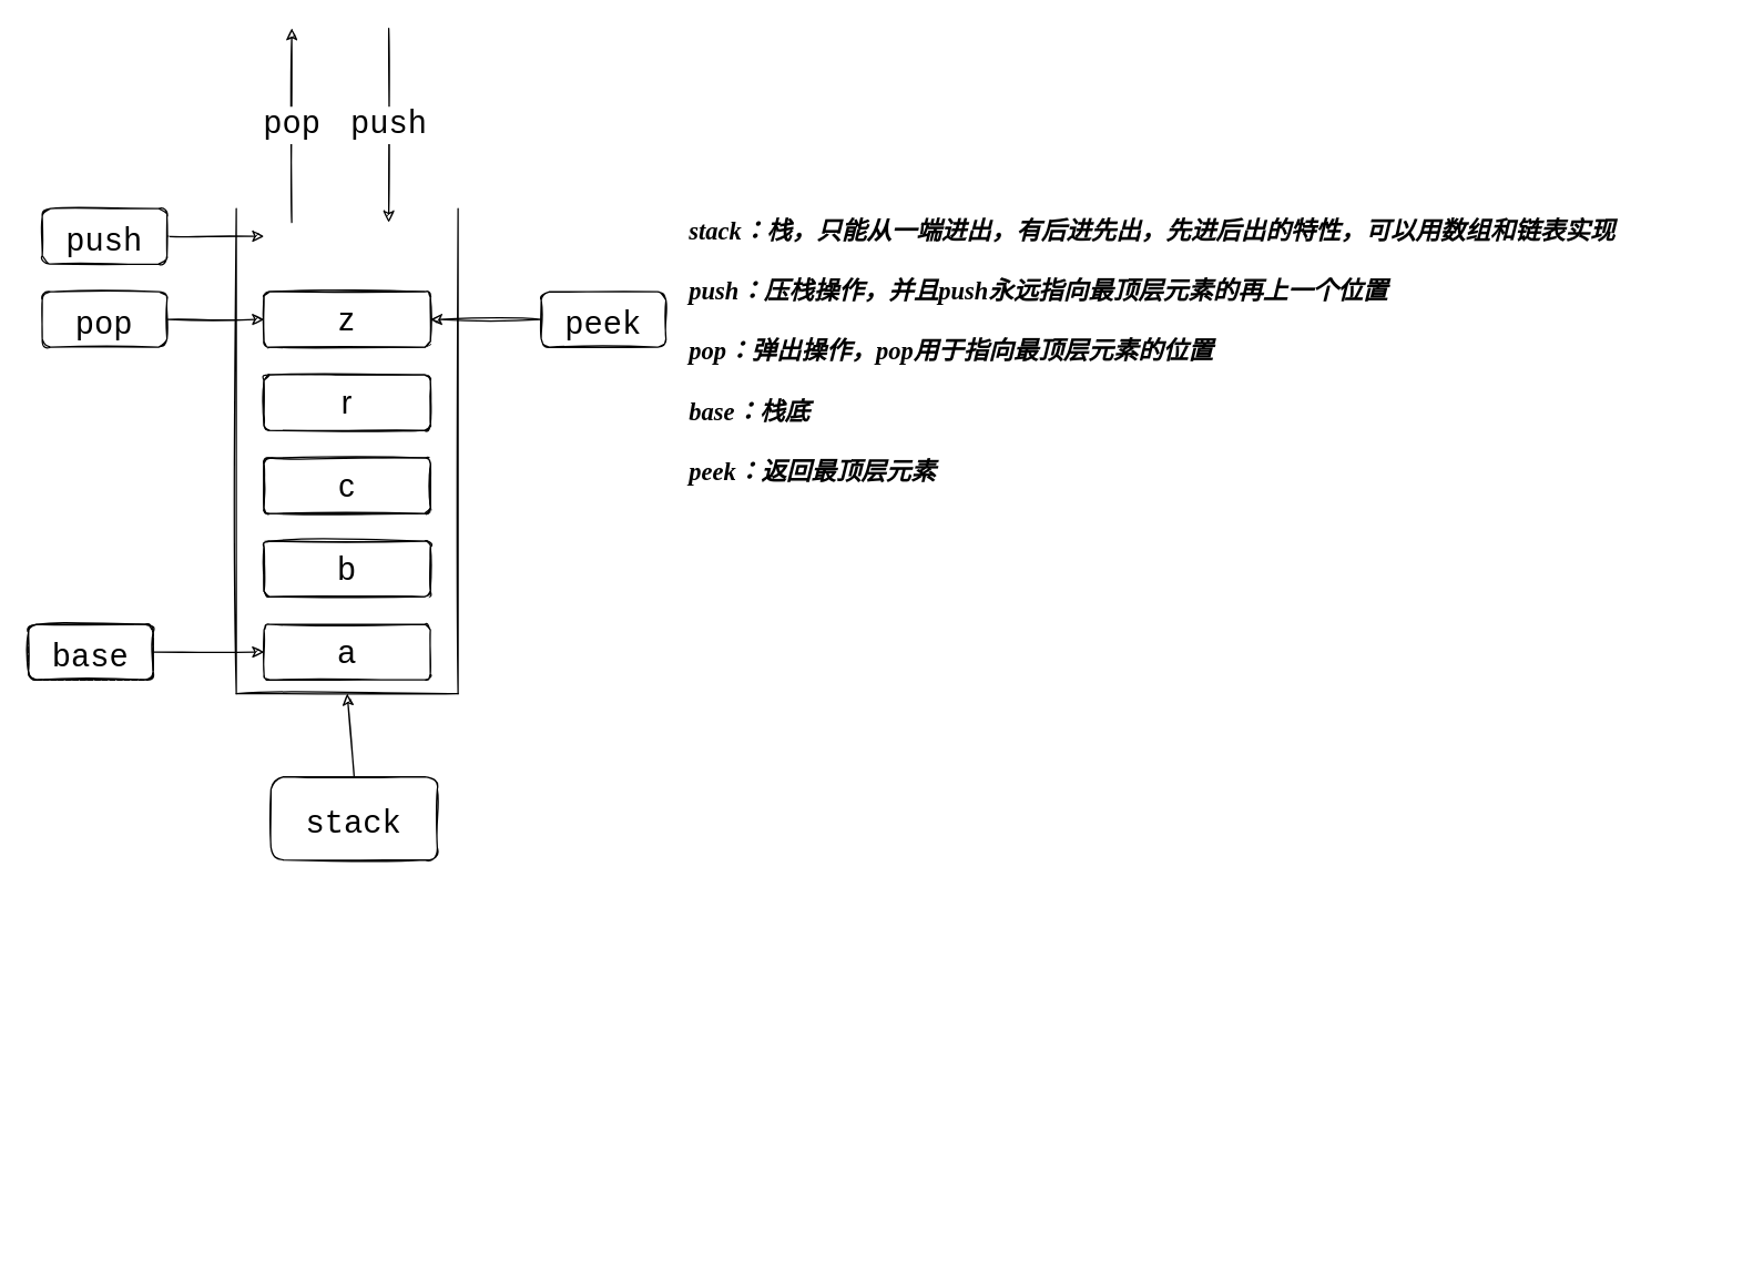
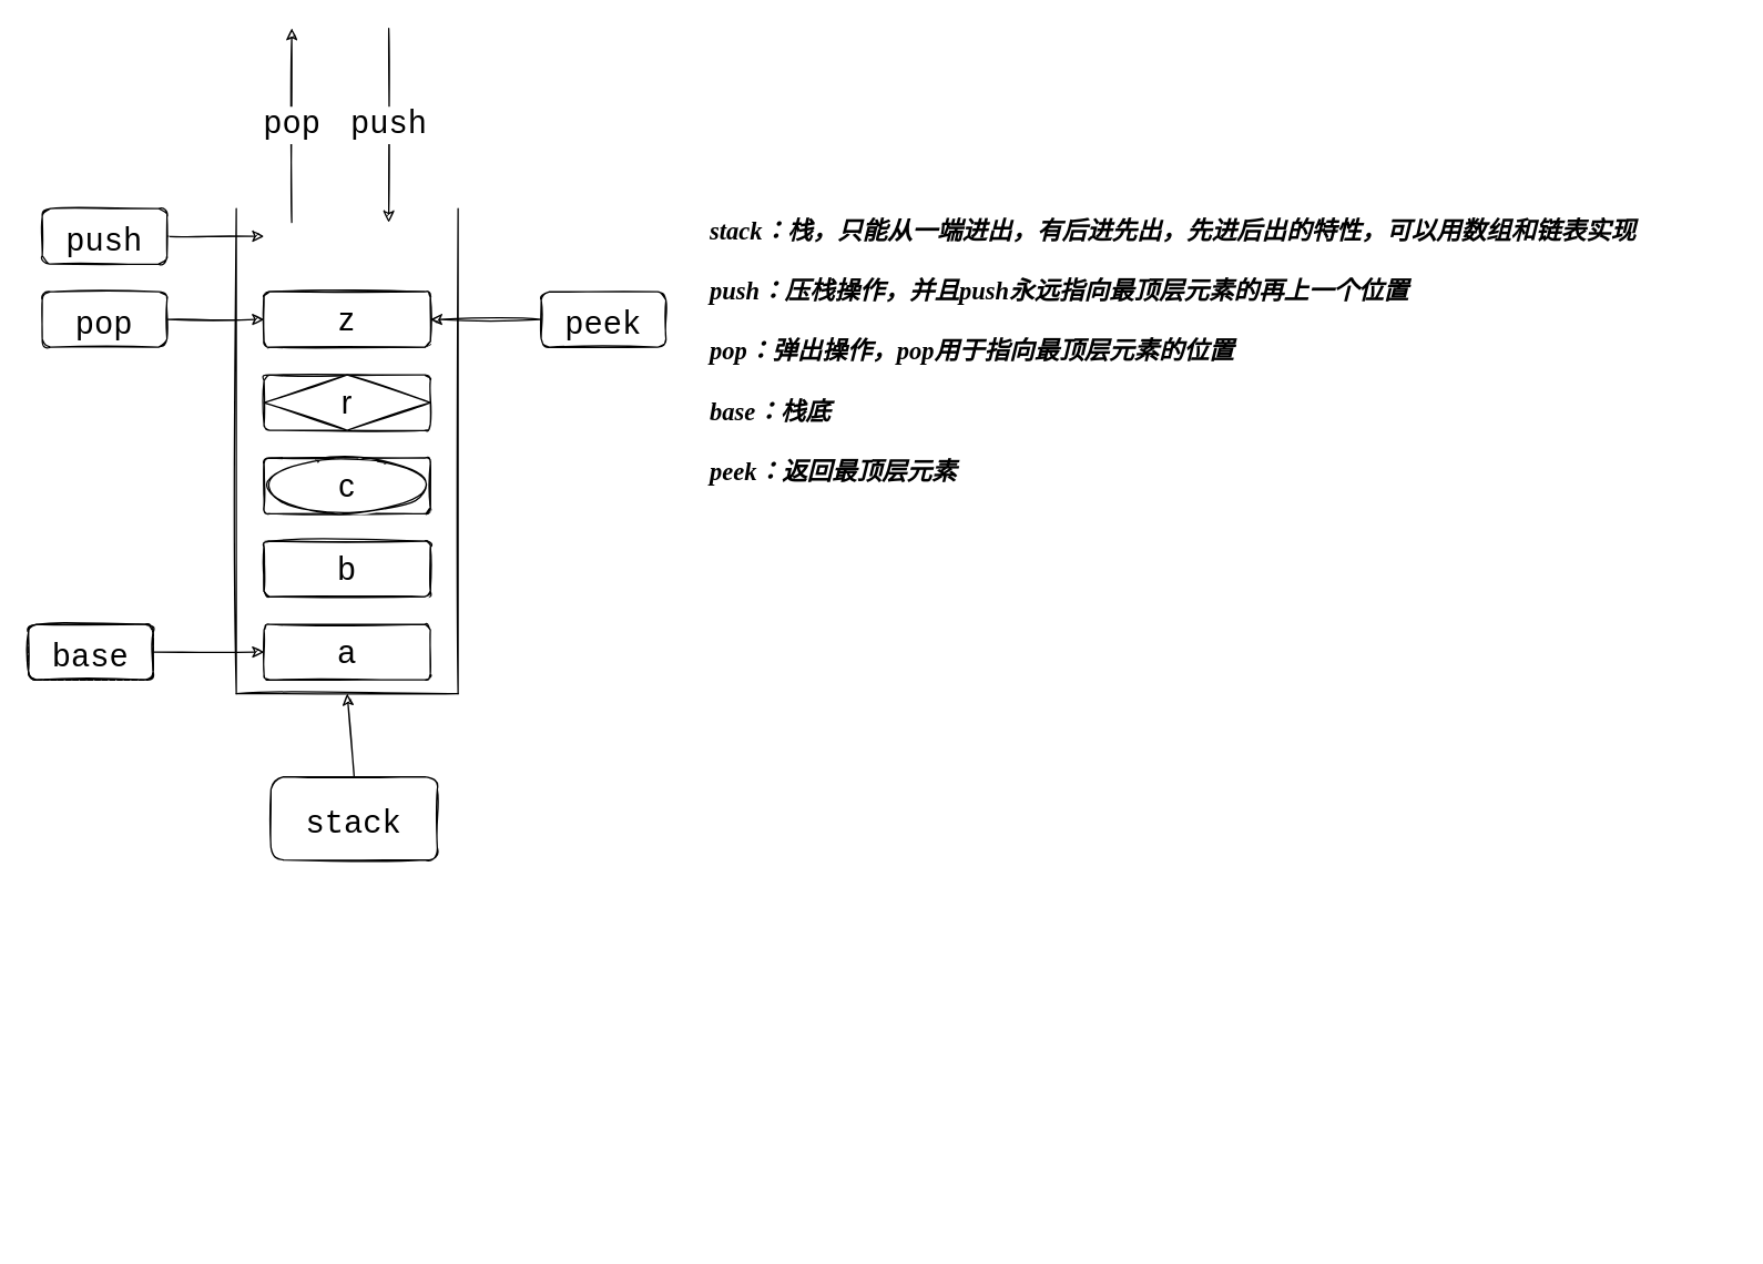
- <mxCell id="14" value="r" style="rounded=1;whiteSpace=wrap;html=1;strokeColor=default;fontFamily=Helvetica;fontSize=23;fontColor=default;fillColor=default;arcSize=10;sketch=1;shadow=0;labelBackgroundColor=default;" parent="1" vertex="1"><mxGeometry x="190" y="270" width="120" height="40" as="geometry" /></mxCell>
+ <mxCell id="14" value="r" style="rhombus;whiteSpace=wrap;html=1;strokeColor=default;fontFamily=Helvetica;fontSize=23;fontColor=default;fillColor=default;arcSize=10;sketch=1;shadow=0;labelBackgroundColor=default;" parent="1" vertex="1"><mxGeometry x="190" y="270" width="120" height="40" as="geometry" /></mxCell>
- <mxCell id="15" value="c" style="rounded=1;whiteSpace=wrap;html=1;strokeColor=default;fontFamily=Helvetica;fontSize=23;fontColor=default;fillColor=default;arcSize=10;sketch=1;shadow=0;labelBackgroundColor=default;" parent="1" vertex="1"><mxGeometry x="190" y="330" width="120" height="40" as="geometry" /></mxCell>
+ <mxCell id="15" value="c" style="ellipse;whiteSpace=wrap;html=1;strokeColor=default;fontFamily=Helvetica;fontSize=23;fontColor=default;fillColor=default;arcSize=10;sketch=1;shadow=0;labelBackgroundColor=default;" parent="1" vertex="1"><mxGeometry x="190" y="330" width="120" height="40" as="geometry" /></mxCell>
- <mxCell id="28" value="stack：栈，只能从一端进出，有后进先出，先进后出的特性，可以用数组和链表实现&lt;br&gt;&lt;br&gt;push：压栈操作，并且push永远指向最顶层元素的再上一个位置&lt;br&gt;&lt;br&gt;pop：弹出操作，pop用于指向最顶层元素的位置&lt;br&gt;&lt;br&gt;base：栈底&lt;br&gt;&lt;br&gt;peek：返回最顶层元素" style="whiteSpace=wrap;html=1;aspect=fixed;fillColor=none;fontSize=18;align=left;verticalAlign=top;strokeColor=none;sketch=1;fontFamily=Comic Sans MS;fontStyle=3" vertex="1" parent="1"><mxGeometry x="495" y="150" width="740" height="740" as="geometry" /></mxCell>
+ <mxCell id="28" value="stack：栈，只能从一端进出，有后进先出，先进后出的特性，可以用数组和链表实现&lt;br&gt;&lt;br&gt;push：压栈操作，并且push永远指向最顶层元素的再上一个位置&lt;br&gt;&lt;br&gt;pop：弹出操作，pop用于指向最顶层元素的位置&lt;br&gt;&lt;br&gt;base：栈底&lt;br&gt;&lt;br&gt;peek：返回最顶层元素" style="whiteSpace=wrap;html=1;aspect=fixed;fillColor=none;fontSize=18;align=left;verticalAlign=top;strokeColor=none;sketch=1;fontFamily=Comic Sans MS;fontStyle=3" vertex="1" parent="1"><mxGeometry x="510" y="150" width="740" height="740" as="geometry" /></mxCell>
